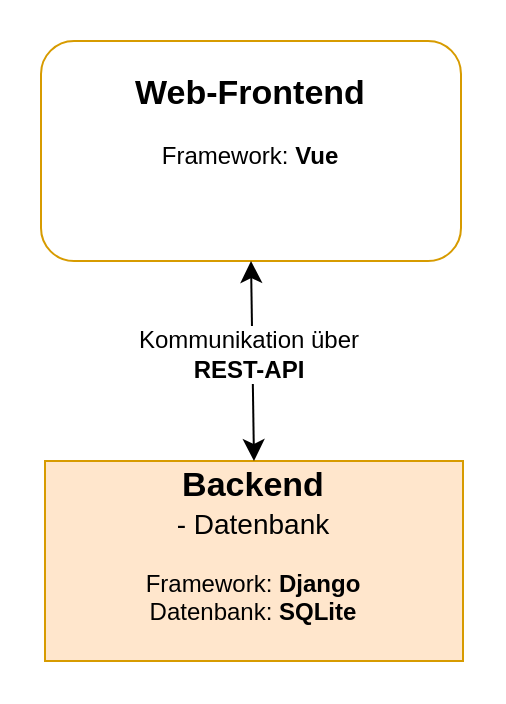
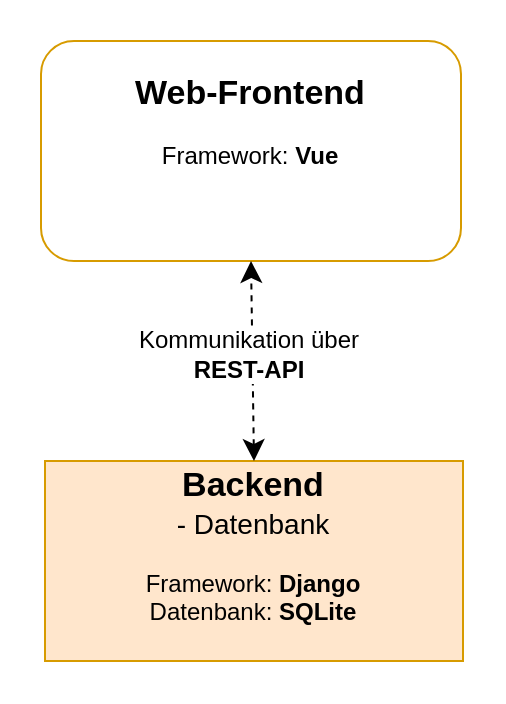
- <mxCell id="4" value="" style="endArrow=classic;startArrow=classic;html=1;rounded=0;fontSize=12;startSize=8;endSize=8;curved=1;entryX=0.5;entryY=1;entryDx=0;entryDy=0;exitX=0.5;exitY=0;exitDx=0;exitDy=0;" edge="1" parent="1" source="2" target="3"><mxGeometry width="50" height="50" relative="1" as="geometry"><mxPoint x="70" y="380" as="sourcePoint" /><mxPoint x="120" y="330" as="targetPoint" /></mxGeometry></mxCell>
+ <mxCell id="4" value="" style="endArrow=classic;startArrow=classic;html=1;rounded=0;fontSize=12;startSize=8;endSize=8;curved=1;entryX=0.5;entryY=1;entryDx=0;entryDy=0;exitX=0.5;exitY=0;exitDx=0;exitDy=0;dashed=1;" edge="1" parent="1" source="2" target="3"><mxGeometry width="50" height="50" relative="1" as="geometry"><mxPoint x="70" y="380" as="sourcePoint" /><mxPoint x="120" y="330" as="targetPoint" /></mxGeometry></mxCell>
